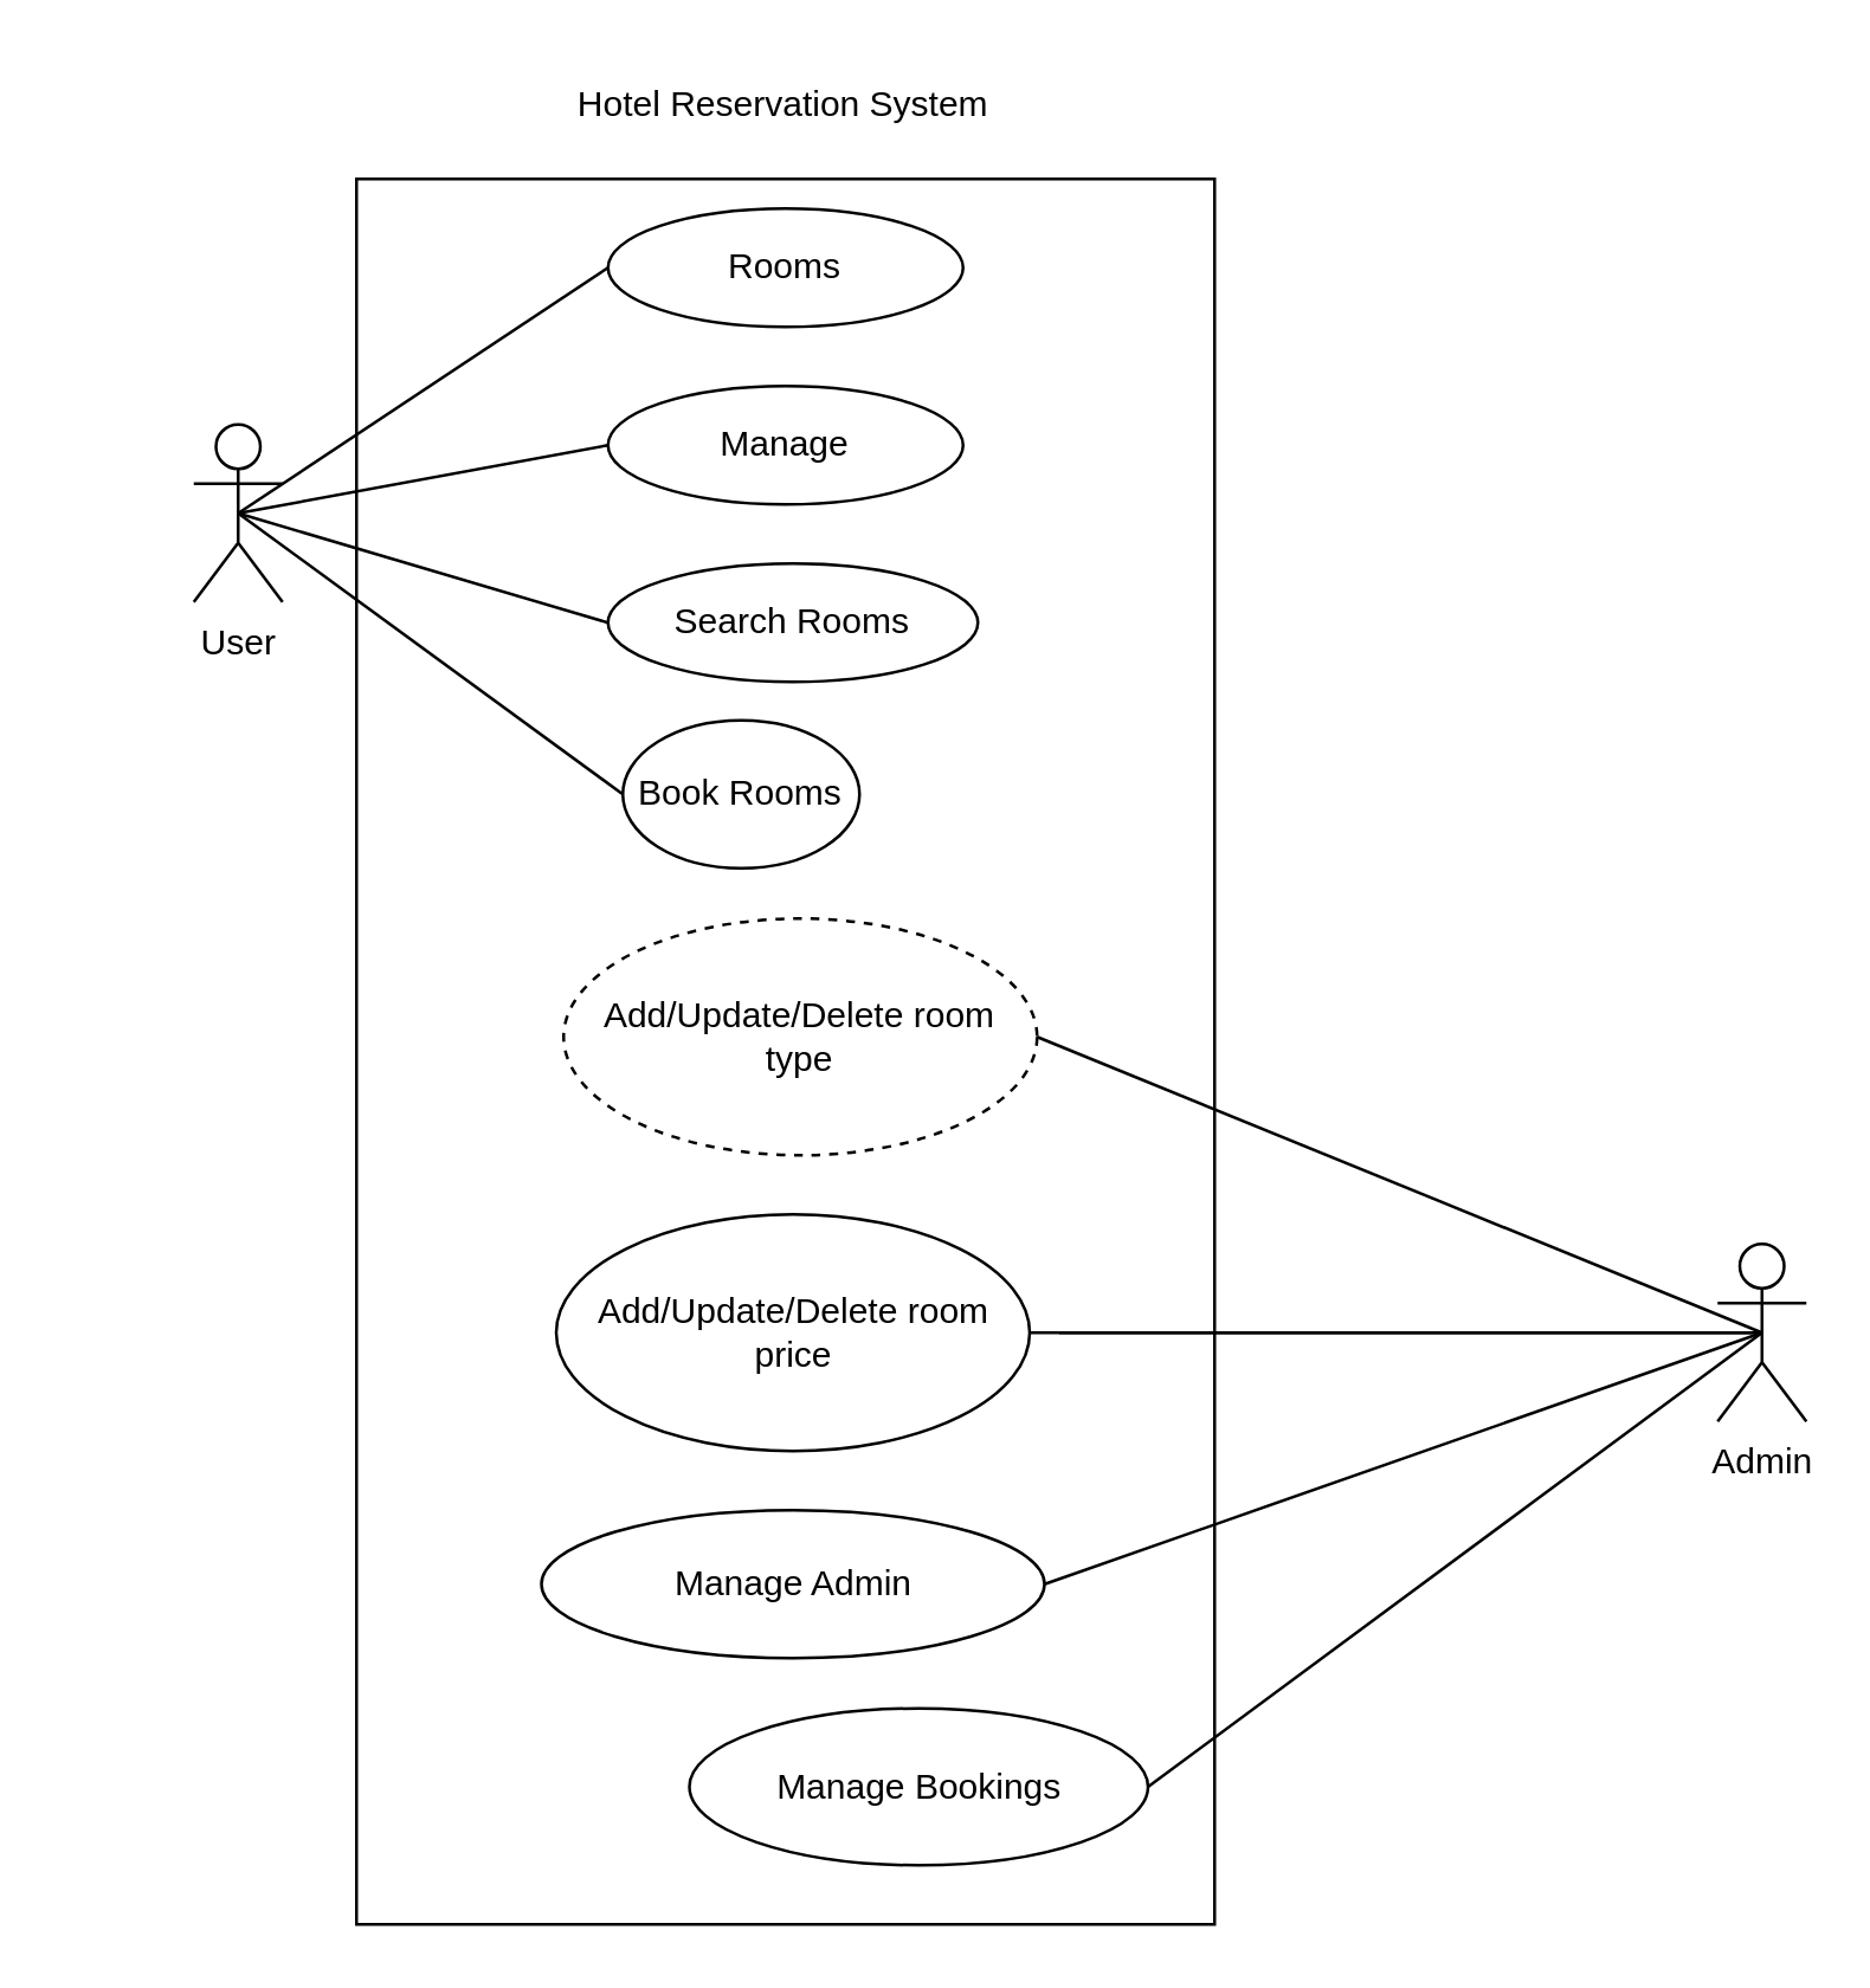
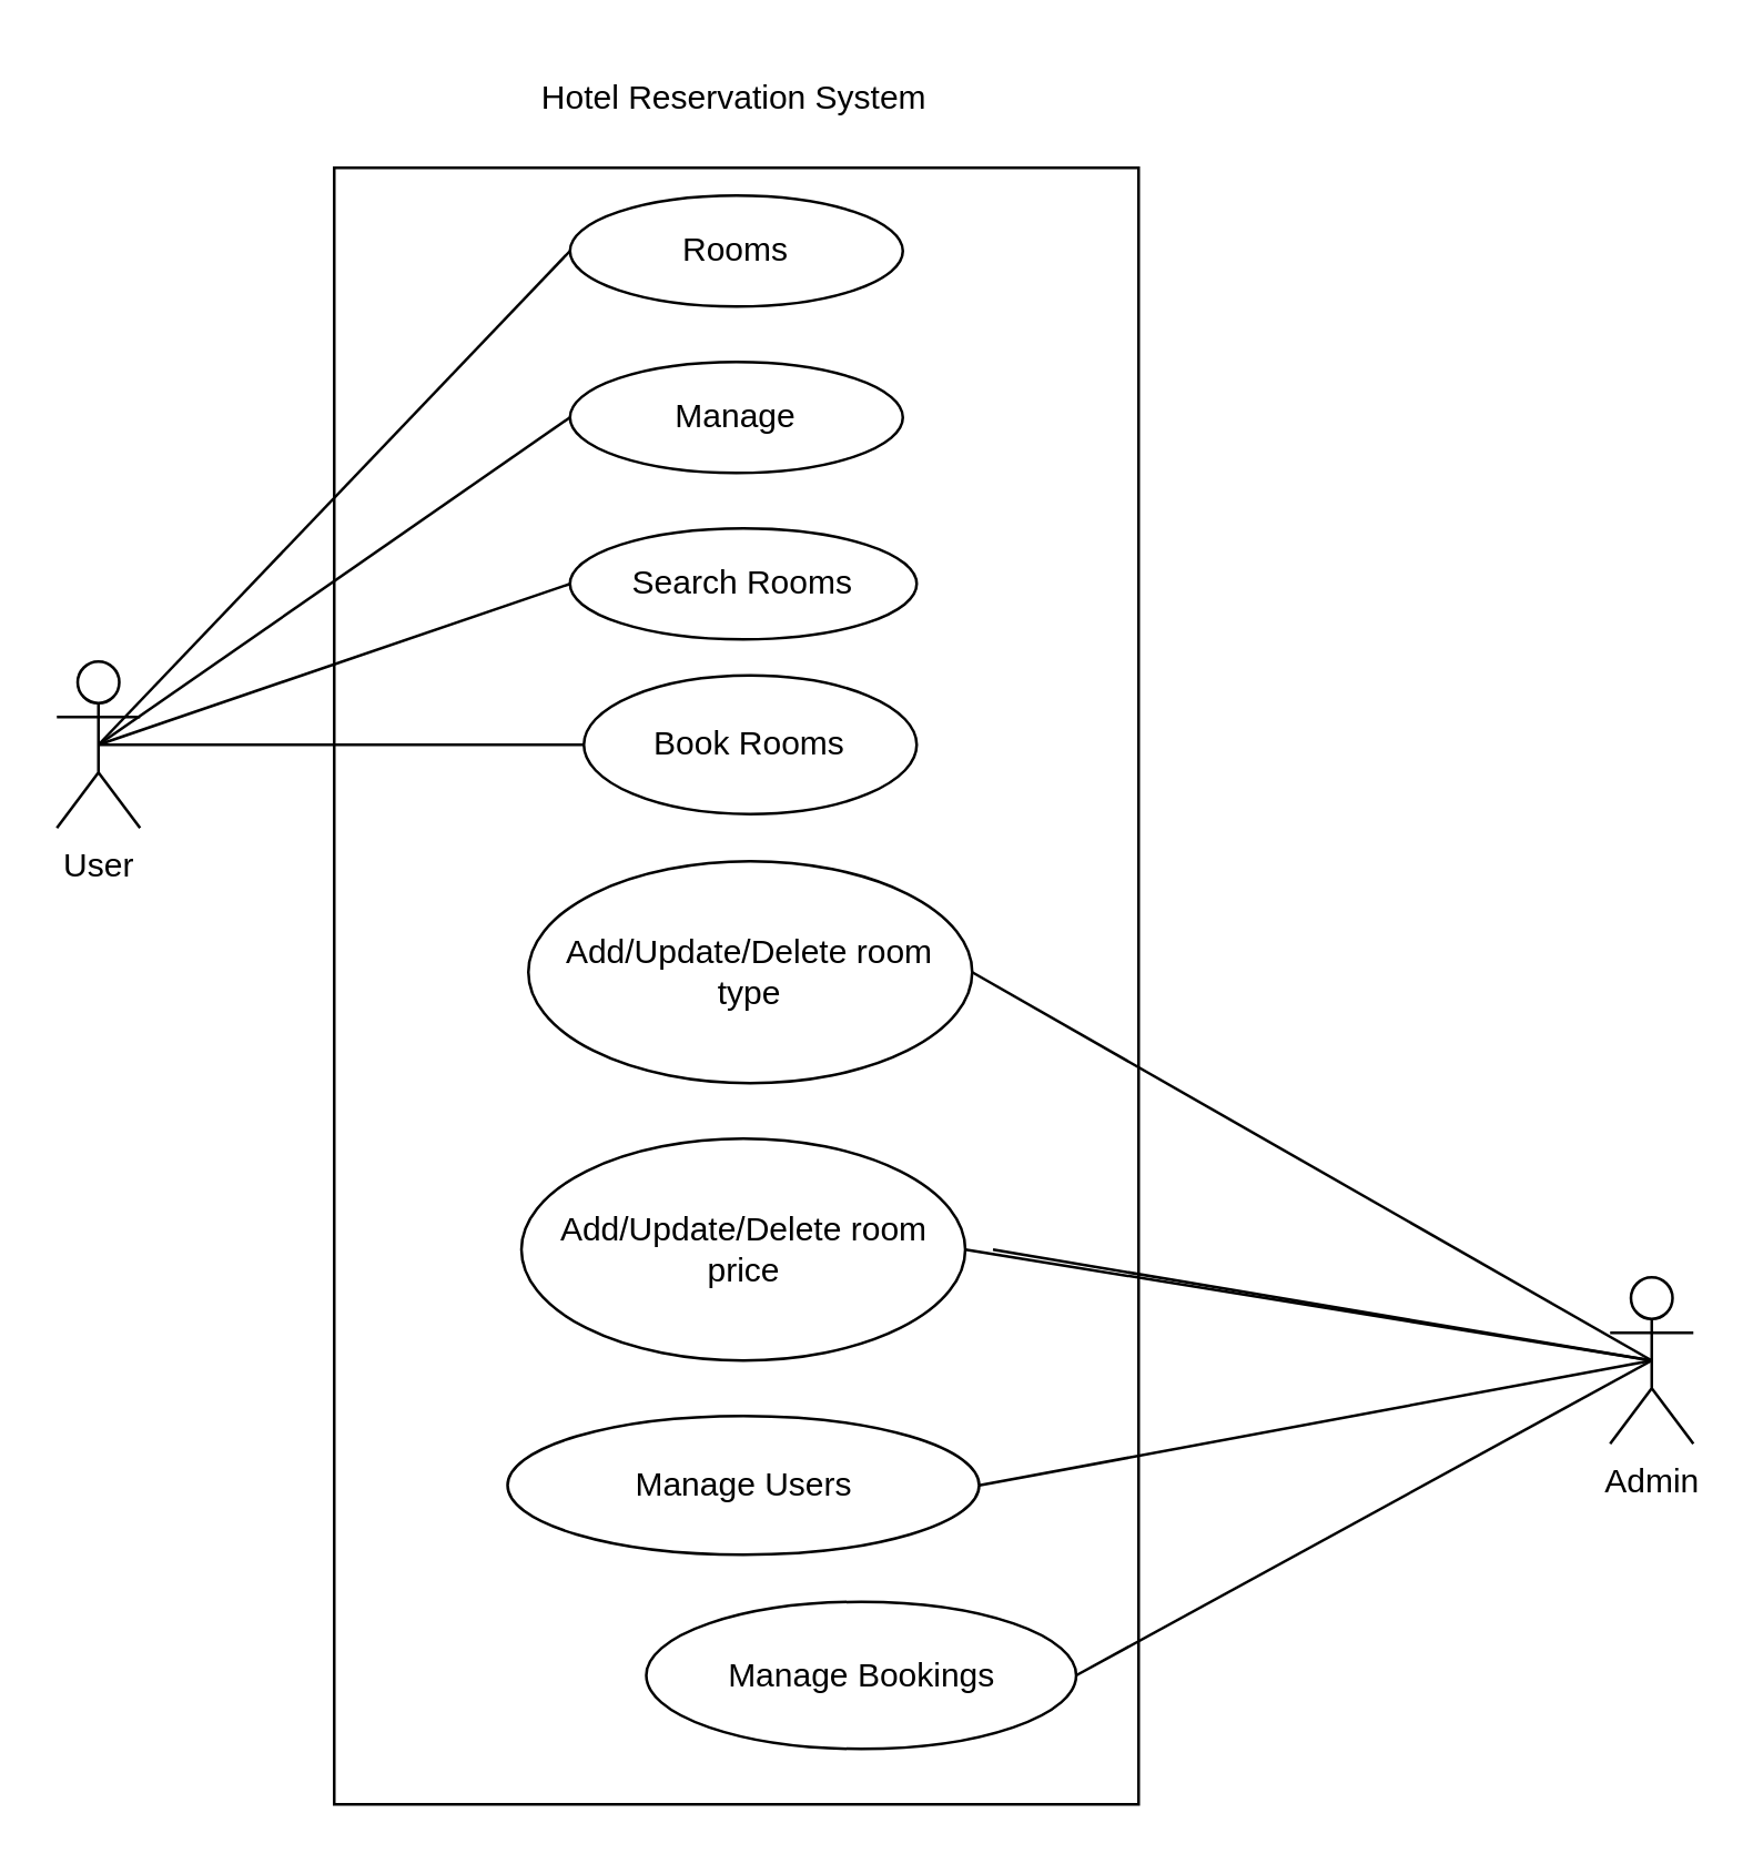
- <mxCell id="10" value="User" style="shape=umlActor;verticalLabelPosition=bottom;verticalAlign=top;html=1;outlineConnect=0;" parent="1" vertex="1"><mxGeometry x="65" y="143" width="30" height="60" as="geometry" /></mxCell>
+ <mxCell id="10" value="User" style="shape=umlActor;verticalLabelPosition=bottom;verticalAlign=top;html=1;outlineConnect=0;" parent="1" vertex="1"><mxGeometry x="20" y="238" width="30" height="60" as="geometry" /></mxCell>
- <mxCell id="6" value="Book Rooms" style="ellipse;whiteSpace=wrap;html=1;" parent="1" vertex="1"><mxGeometry x="210" y="243" width="80" height="50" as="geometry" /></mxCell>
+ <mxCell id="6" value="Book Rooms" style="ellipse;whiteSpace=wrap;html=1;" parent="1" vertex="1"><mxGeometry x="210" y="243" width="120" height="50" as="geometry" /></mxCell>
- <mxCell id="5" value="Add/Update/Delete room type" style="ellipse;whiteSpace=wrap;html=1;dashed=1;" parent="1" vertex="1"><mxGeometry x="190" y="310" width="160" height="80" as="geometry" /></mxCell>
+ <mxCell id="5" value="Add/Update/Delete room type" style="ellipse;whiteSpace=wrap;html=1;" parent="1" vertex="1"><mxGeometry x="190" y="310" width="160" height="80" as="geometry" /></mxCell>
- <mxCell id="11" value="Admin" style="shape=umlActor;verticalLabelPosition=bottom;verticalAlign=top;html=1;outlineConnect=0;" parent="1" vertex="1"><mxGeometry x="580" y="420" width="30" height="60" as="geometry" /></mxCell>
+ <mxCell id="11" value="Admin" style="shape=umlActor;verticalLabelPosition=bottom;verticalAlign=top;html=1;outlineConnect=0;" parent="1" vertex="1"><mxGeometry x="580" y="460" width="30" height="60" as="geometry" /></mxCell>
- <mxCell id="21" value="Manage Admin" style="ellipse;whiteSpace=wrap;html=1;" vertex="1" parent="1"><mxGeometry x="182.5" y="510" width="170" height="50" as="geometry" /></mxCell>
+ <mxCell id="21" value="Manage Users" style="ellipse;whiteSpace=wrap;html=1;" vertex="1" parent="1"><mxGeometry x="182.5" y="510" width="170" height="50" as="geometry" /></mxCell>
